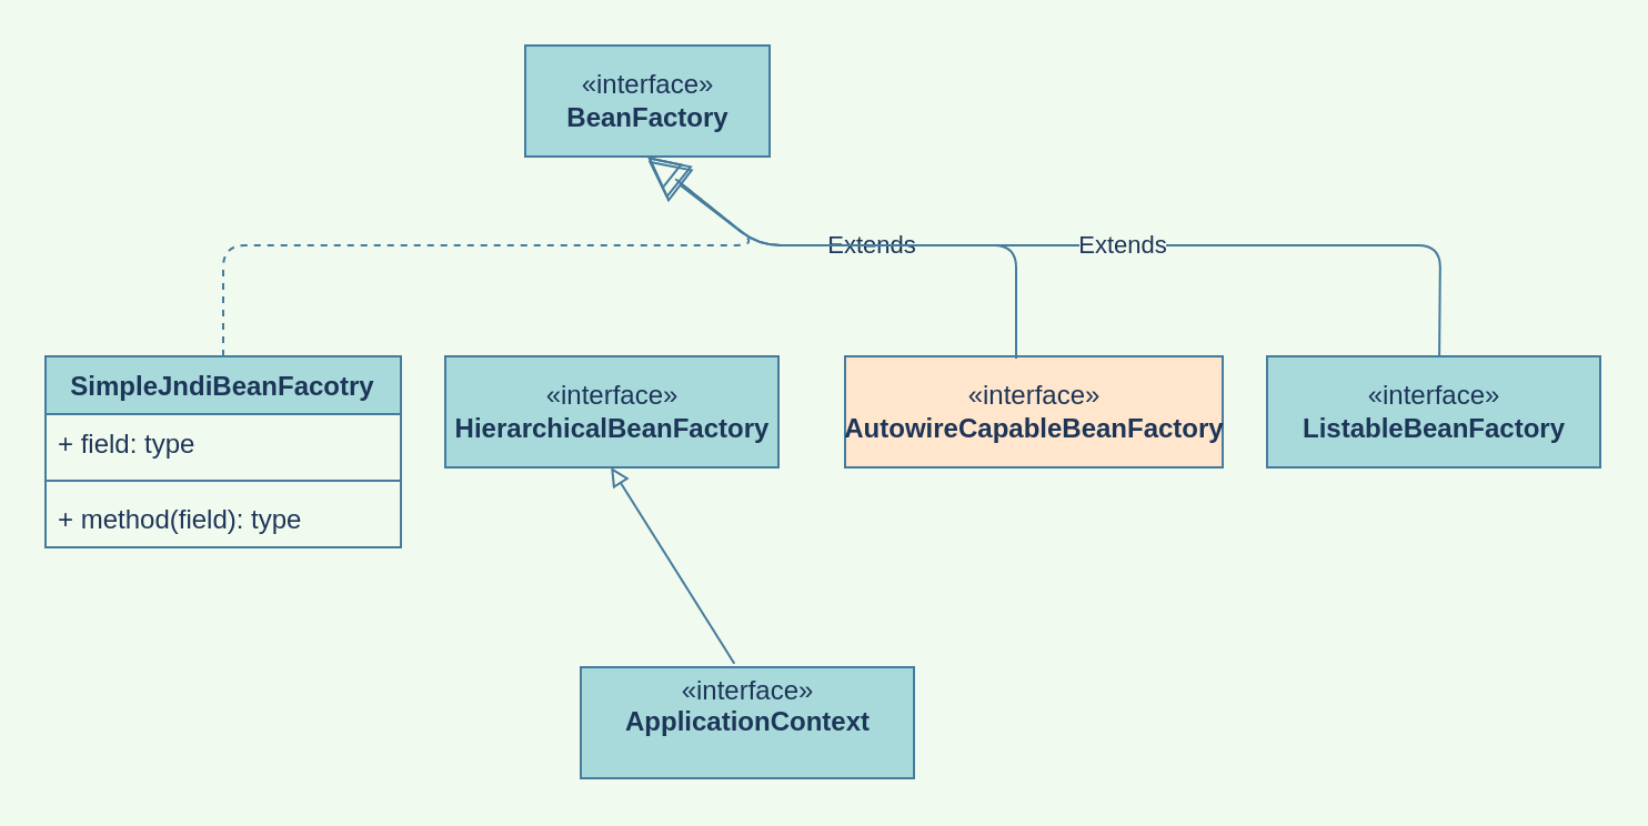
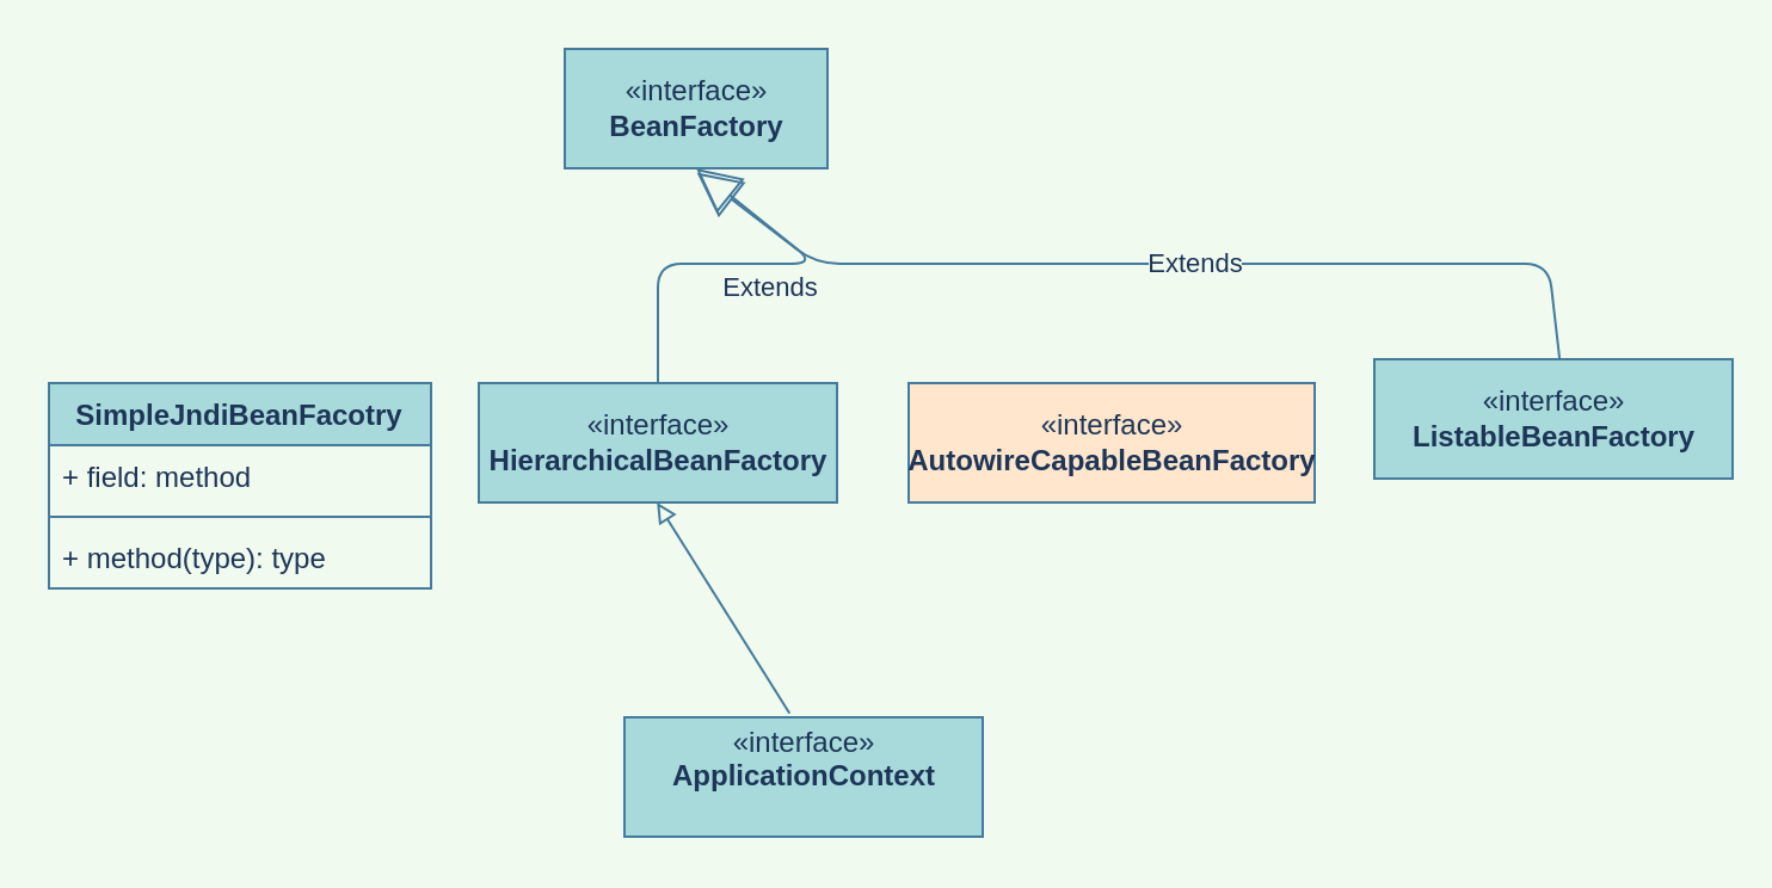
- <mxCell id="12" value="" style="endArrow=block;dashed=1;endFill=0;endSize=12;html=1;exitX=0.5;exitY=0;exitDx=0;exitDy=0;entryX=0.5;entryY=1;entryDx=0;entryDy=0;strokeColor=#457B9D;fontColor=#1D3557;labelBackgroundColor=#F1FAEE;" edge="1" parent="1" source="8" target="3"><mxGeometry width="160" relative="1" as="geometry"><mxPoint x="176" y="70" as="sourcePoint" /><mxPoint x="336" y="70" as="targetPoint" /><Array as="points"><mxPoint x="100" y="110" /><mxPoint x="341" y="110" /></Array></mxGeometry></mxCell>
+ <mxCell id="13" value="Extends" style="endArrow=block;endSize=16;endFill=0;html=1;exitX=0.5;exitY=0;exitDx=0;exitDy=0;entryX=0.5;entryY=1;entryDx=0;entryDy=0;strokeColor=#457B9D;fontColor=#1D3557;labelBackgroundColor=#F1FAEE;" edge="1" parent="1" source="4" target="3"><mxGeometry x="0.073" y="-10" width="160" relative="1" as="geometry"><mxPoint x="176" y="470" as="sourcePoint" /><mxPoint x="336" y="70" as="targetPoint" /><Array as="points"><mxPoint x="275" y="110" /><mxPoint x="341" y="110" /></Array><mxPoint as="offset" /></mxGeometry></mxCell>
- <mxCell id="14" value="Extends" style="endArrow=block;endSize=16;endFill=0;html=1;exitX=0.453;exitY=0.02;exitDx=0;exitDy=0;exitPerimeter=0;entryX=0.5;entryY=1;entryDx=0;entryDy=0;strokeColor=#457B9D;fontColor=#1D3557;labelBackgroundColor=#F1FAEE;" edge="1" parent="1" source="5" target="3"><mxGeometry width="160" relative="1" as="geometry"><mxPoint x="341" y="70" as="sourcePoint" /><mxPoint x="486" y="110" as="targetPoint" /><Array as="points"><mxPoint x="457" y="110" /><mxPoint x="341" y="110" /></Array></mxGeometry></mxCell>
- <mxCell id="6" value="«interface»&lt;br&gt;&lt;b&gt;ListableBeanFactory&lt;br&gt;&lt;/b&gt;" style="html=1;fillColor=#A8DADC;strokeColor=#457B9D;fontColor=#1D3557;" parent="1" vertex="1"><mxGeometry x="570" y="160" width="150" height="50" as="geometry" /></mxCell>
+ <mxCell id="6" value="«interface»&lt;br&gt;&lt;b&gt;ListableBeanFactory&lt;br&gt;&lt;/b&gt;" style="html=1;fillColor=#A8DADC;strokeColor=#457B9D;fontColor=#1D3557;" parent="1" vertex="1"><mxGeometry x="575" y="150" width="150" height="50" as="geometry" /></mxCell>
- <mxCell id="9" value="+ field: type" style="text;strokeColor=none;fillColor=none;align=left;verticalAlign=top;spacingLeft=4;spacingRight=4;overflow=hidden;rotatable=0;points=[[0,0.5],[1,0.5]];portConstraint=eastwest;fontColor=#1D3557;" parent="8" vertex="1"><mxGeometry y="26" width="160" height="26" as="geometry" /></mxCell>
+ <mxCell id="9" value="+ field: method" style="text;strokeColor=none;fillColor=none;align=left;verticalAlign=top;spacingLeft=4;spacingRight=4;overflow=hidden;rotatable=0;points=[[0,0.5],[1,0.5]];portConstraint=eastwest;fontColor=#1D3557;" parent="8" vertex="1"><mxGeometry y="26" width="160" height="26" as="geometry" /></mxCell>
- <mxCell id="11" value="+ method(field): type" style="text;strokeColor=none;fillColor=none;align=left;verticalAlign=top;spacingLeft=4;spacingRight=4;overflow=hidden;rotatable=0;points=[[0,0.5],[1,0.5]];portConstraint=eastwest;fontColor=#1D3557;" parent="8" vertex="1"><mxGeometry y="60" width="160" height="26" as="geometry" /></mxCell>
+ <mxCell id="11" value="+ method(type): type" style="text;strokeColor=none;fillColor=none;align=left;verticalAlign=top;spacingLeft=4;spacingRight=4;overflow=hidden;rotatable=0;points=[[0,0.5],[1,0.5]];portConstraint=eastwest;fontColor=#1D3557;" parent="8" vertex="1"><mxGeometry y="60" width="160" height="26" as="geometry" /></mxCell>
